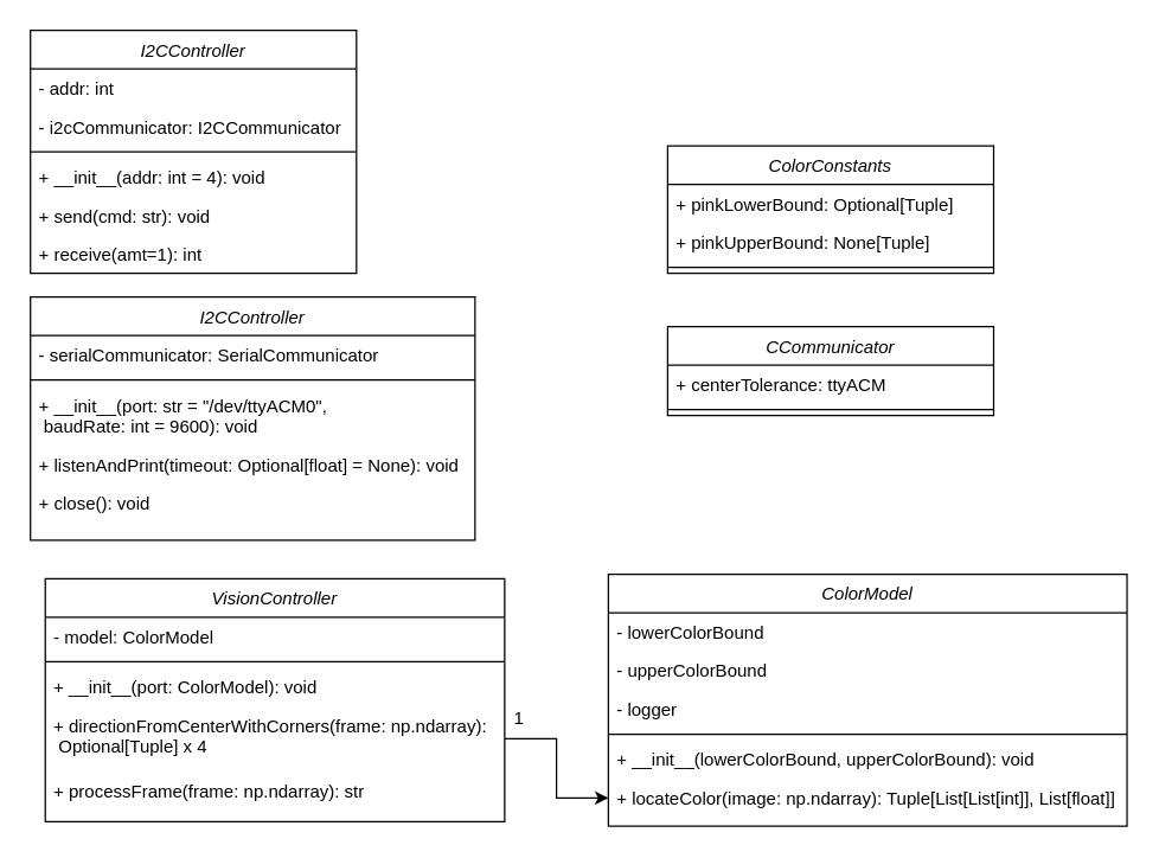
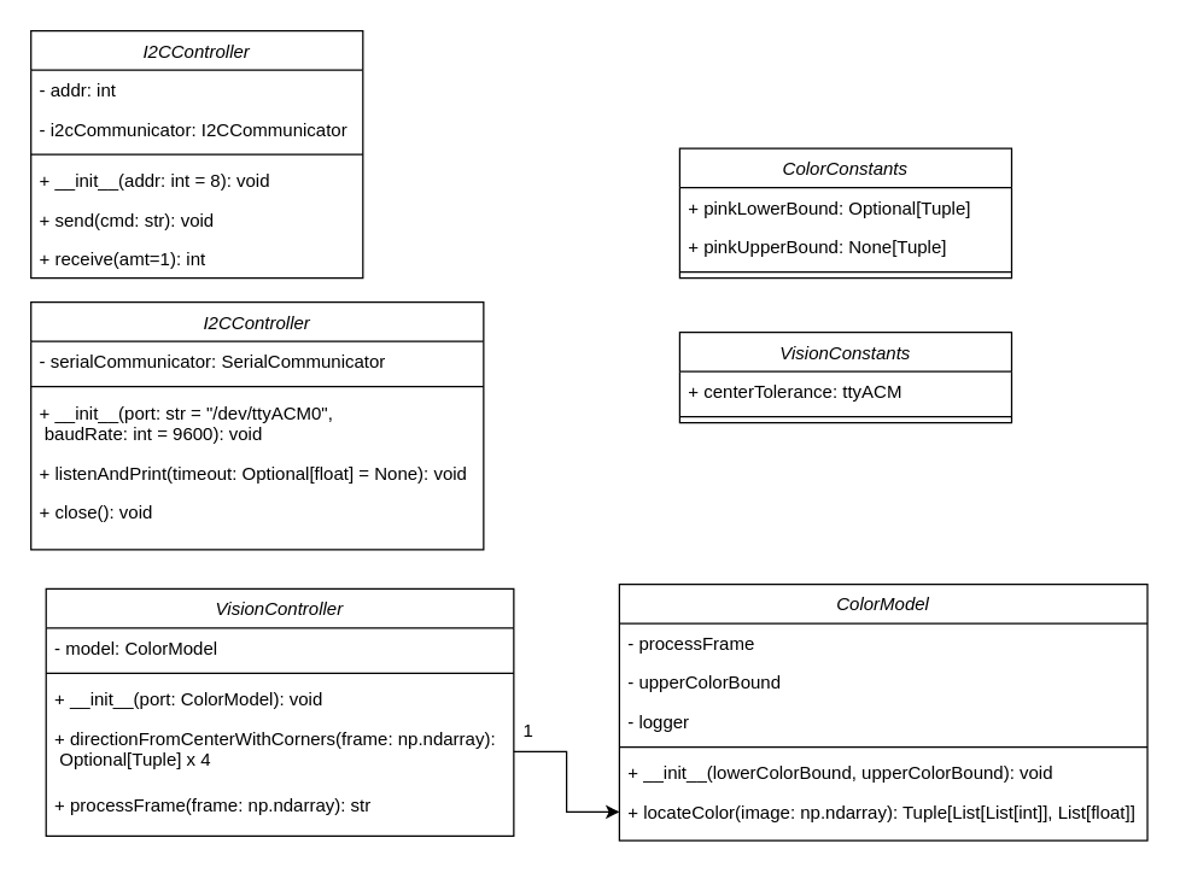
- <mxCell id="6" value="+ __init__(addr: int = 4): void" style="text;align=left;verticalAlign=top;spacingLeft=4;spacingRight=4;overflow=hidden;rotatable=0;points=[[0,0.5],[1,0.5]];portConstraint=eastwest;" parent="2" vertex="1"><mxGeometry y="86" width="220" height="26" as="geometry" /></mxCell>
+ <mxCell id="6" value="+ __init__(addr: int = 8): void" style="text;align=left;verticalAlign=top;spacingLeft=4;spacingRight=4;overflow=hidden;rotatable=0;points=[[0,0.5],[1,0.5]];portConstraint=eastwest;" parent="2" vertex="1"><mxGeometry y="86" width="220" height="26" as="geometry" /></mxCell>
- <mxCell id="26" value="CCommunicator" style="swimlane;fontStyle=2;align=center;verticalAlign=top;childLayout=stackLayout;horizontal=1;startSize=26;horizontalStack=0;resizeParent=1;resizeLast=0;collapsible=1;marginBottom=0;rounded=0;shadow=0;strokeWidth=1;" vertex="1" parent="1"><mxGeometry x="450" y="220" width="220" height="60" as="geometry"><mxRectangle x="230" y="140" width="160" height="26" as="alternateBounds" /></mxGeometry></mxCell>
+ <mxCell id="26" value="VisionConstants" style="swimlane;fontStyle=2;align=center;verticalAlign=top;childLayout=stackLayout;horizontal=1;startSize=26;horizontalStack=0;resizeParent=1;resizeLast=0;collapsible=1;marginBottom=0;rounded=0;shadow=0;strokeWidth=1;" vertex="1" parent="1"><mxGeometry x="450" y="220" width="220" height="60" as="geometry"><mxRectangle x="230" y="140" width="160" height="26" as="alternateBounds" /></mxGeometry></mxCell>
- <mxCell id="16" value="- lowerColorBound" style="text;align=left;verticalAlign=top;spacingLeft=4;spacingRight=4;overflow=hidden;rotatable=0;points=[[0,0.5],[1,0.5]];portConstraint=eastwest;" vertex="1" parent="15"><mxGeometry y="26" width="350" height="26" as="geometry" /></mxCell>
+ <mxCell id="16" value="- processFrame" style="text;align=left;verticalAlign=top;spacingLeft=4;spacingRight=4;overflow=hidden;rotatable=0;points=[[0,0.5],[1,0.5]];portConstraint=eastwest;" vertex="1" parent="15"><mxGeometry y="26" width="350" height="26" as="geometry" /></mxCell>
